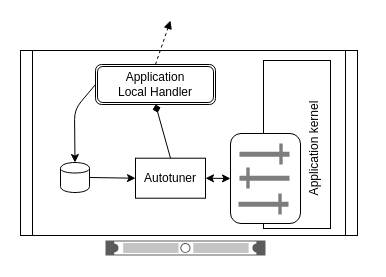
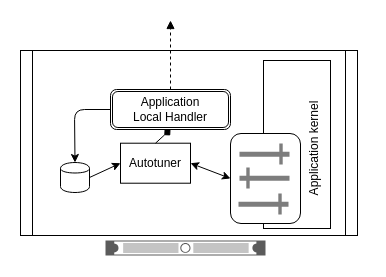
- <mxCell id="14" value="Application&lt;div&gt;Local Handler&lt;/div&gt;" style="shape=ext;rounded=1;html=1;whiteSpace=wrap;double=1;" vertex="1" parent="1"><mxGeometry x="95" y="64" width="120" height="40" as="geometry" /></mxCell>
+ <mxCell id="14" value="Application&lt;div&gt;Local Handler&lt;/div&gt;" style="shape=ext;rounded=1;html=1;whiteSpace=wrap;double=1;" vertex="1" parent="1"><mxGeometry x="110" y="89" width="120" height="40" as="geometry" /></mxCell>
- <mxCell id="10" value="Autotuner" style="rounded=0;whiteSpace=wrap;html=1;" vertex="1" parent="1"><mxGeometry x="135" y="157.714" width="70" height="40" as="geometry" /></mxCell>
+ <mxCell id="10" value="Autotuner" style="rounded=0;whiteSpace=wrap;html=1;" vertex="1" parent="1"><mxGeometry x="120" y="142.714" width="70" height="40" as="geometry" /></mxCell>
